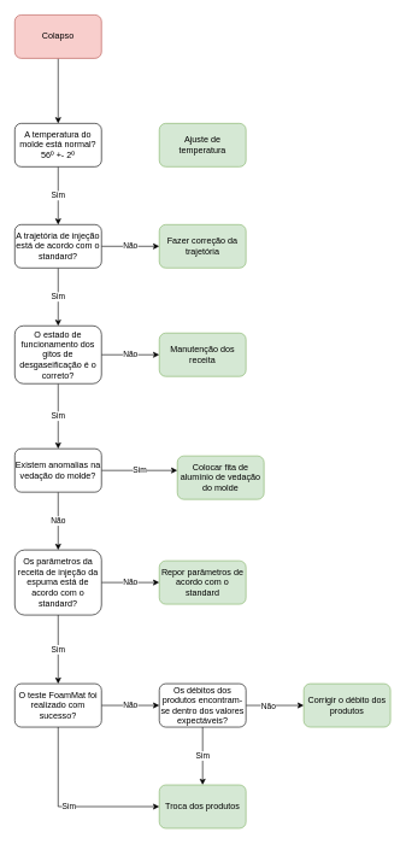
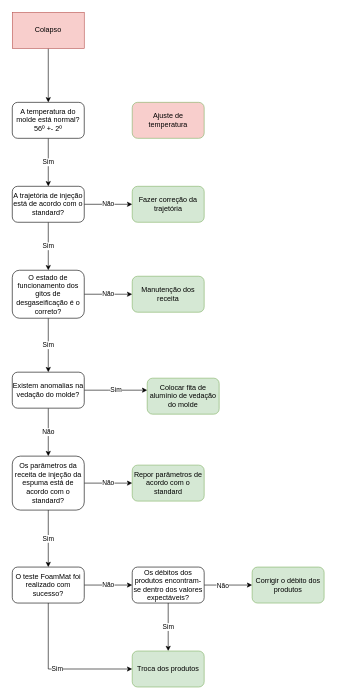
- <mxCell id="3" value="Colapso" style="rounded=1;whiteSpace=wrap;html=1;fillColor=#f8cecc;strokeColor=#b85450;" parent="1" vertex="1"><mxGeometry x="20" y="20" width="120" height="60" as="geometry" /></mxCell>
+ <mxCell id="3" value="Colapso" style="whiteSpace=wrap;html=1;fillColor=#f8cecc;strokeColor=#b85450;rounded=0;" parent="1" vertex="1"><mxGeometry x="20" y="20" width="120" height="60" as="geometry" /></mxCell>
- <mxCell id="6" value="Ajuste de temperatura" style="whiteSpace=wrap;html=1;rounded=1;fillColor=#d5e8d4;strokeColor=#82b366;" parent="1" vertex="1"><mxGeometry x="220" y="170" width="120" height="60" as="geometry" /></mxCell>
+ <mxCell id="6" value="Ajuste de temperatura" style="whiteSpace=wrap;html=1;rounded=1;fillColor=#f8cecc;strokeColor=#82b366;" parent="1" vertex="1"><mxGeometry x="220" y="170" width="120" height="60" as="geometry" /></mxCell>
